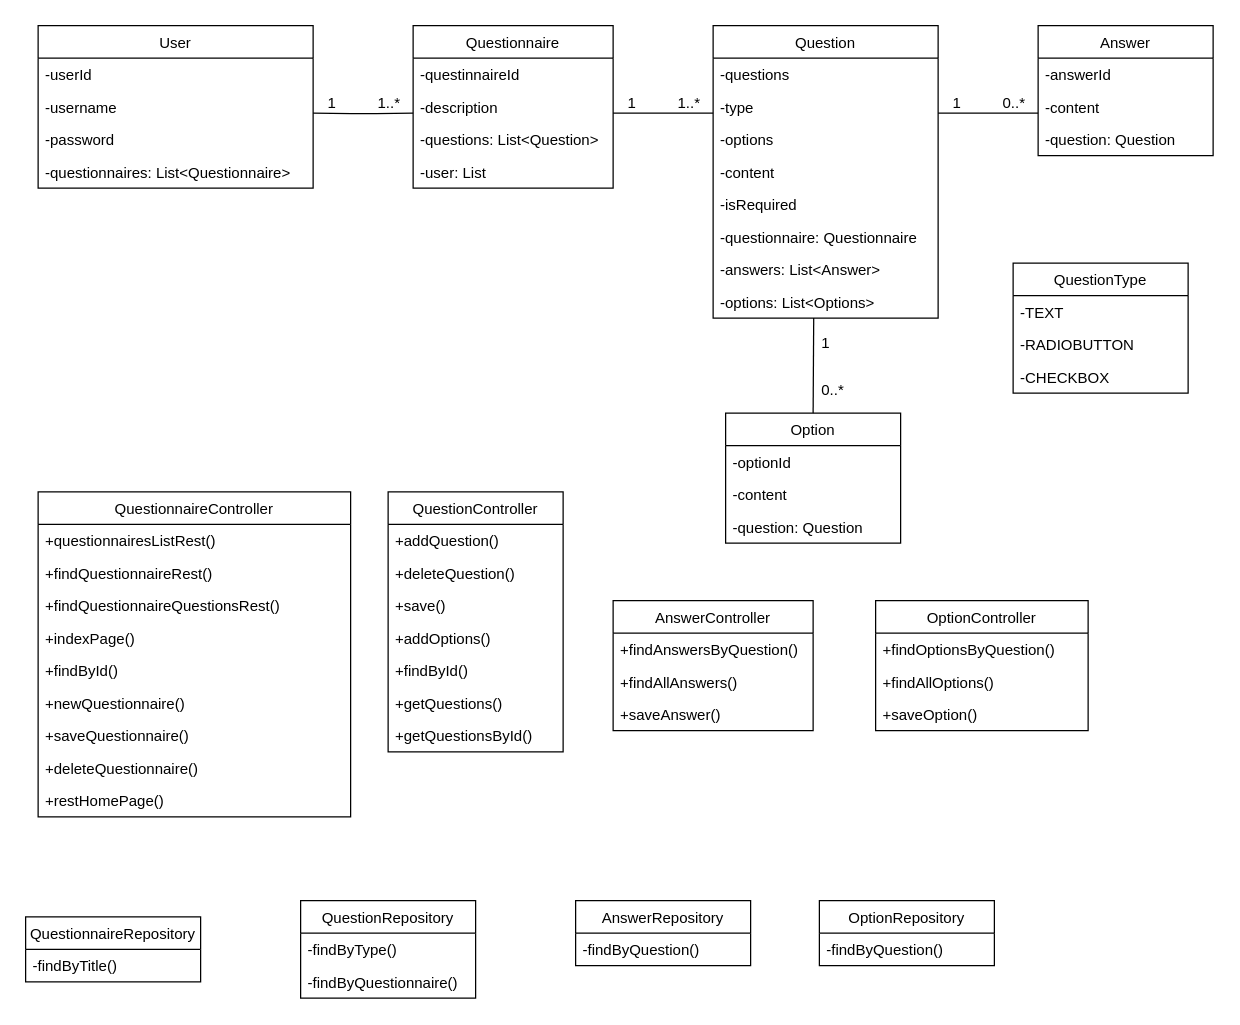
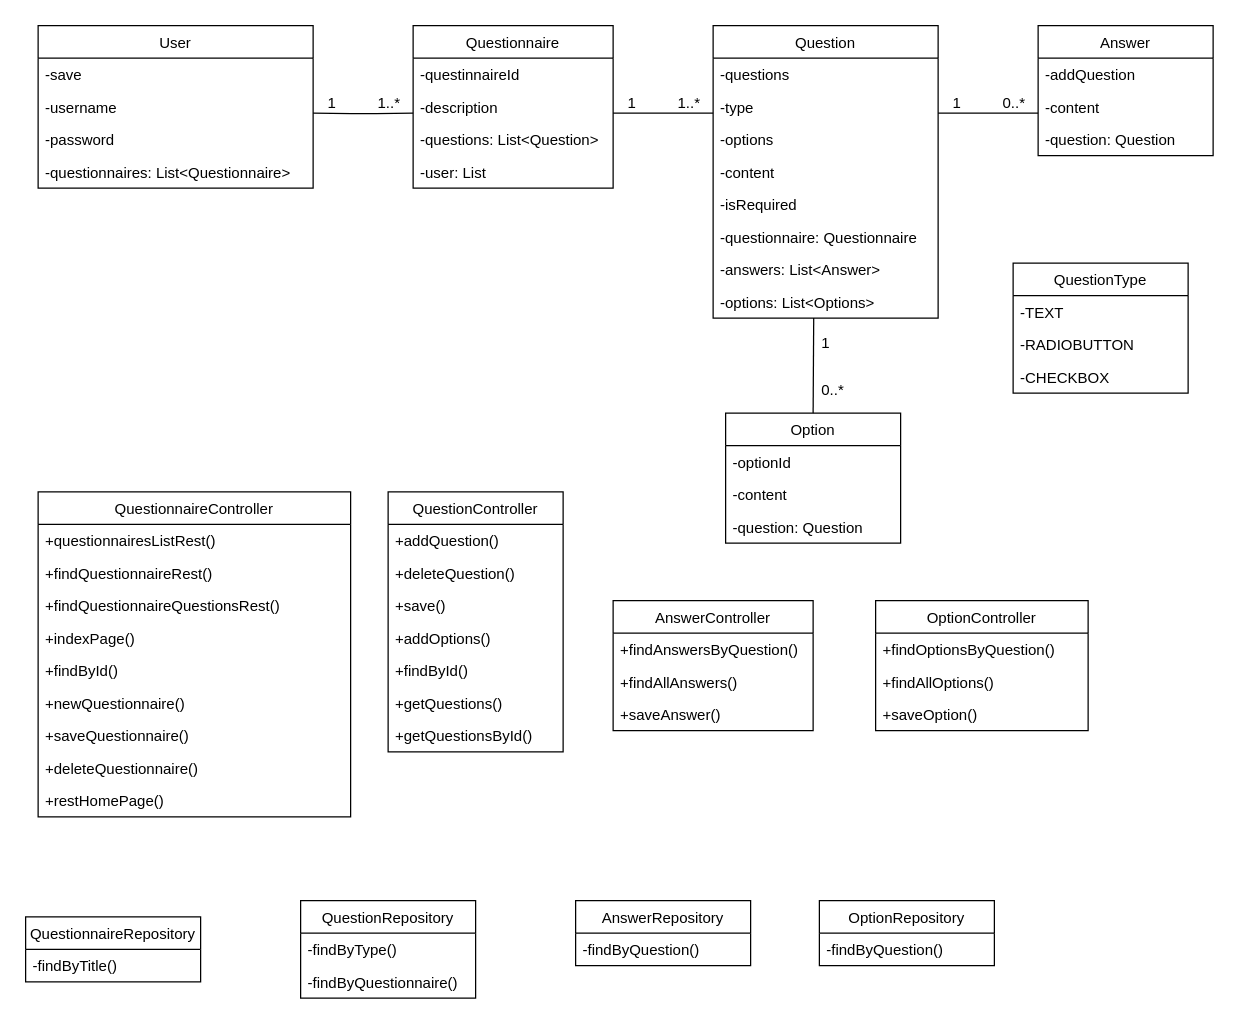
- <mxCell id="8" value="-userId" style="text;strokeColor=none;fillColor=none;align=left;verticalAlign=top;spacingLeft=4;spacingRight=4;overflow=hidden;rotatable=0;points=[[0,0.5],[1,0.5]];portConstraint=eastwest;" parent="7" vertex="1"><mxGeometry y="26" width="220" height="26" as="geometry" /></mxCell>
+ <mxCell id="8" value="-save" style="text;strokeColor=none;fillColor=none;align=left;verticalAlign=top;spacingLeft=4;spacingRight=4;overflow=hidden;rotatable=0;points=[[0,0.5],[1,0.5]];portConstraint=eastwest;" parent="7" vertex="1"><mxGeometry y="26" width="220" height="26" as="geometry" /></mxCell>
- <mxCell id="22" value="-answerId" style="text;strokeColor=none;fillColor=none;align=left;verticalAlign=top;spacingLeft=4;spacingRight=4;overflow=hidden;rotatable=0;points=[[0,0.5],[1,0.5]];portConstraint=eastwest;" parent="21" vertex="1"><mxGeometry y="26" width="140" height="26" as="geometry" /></mxCell>
+ <mxCell id="22" value="-addQuestion" style="text;strokeColor=none;fillColor=none;align=left;verticalAlign=top;spacingLeft=4;spacingRight=4;overflow=hidden;rotatable=0;points=[[0,0.5],[1,0.5]];portConstraint=eastwest;" parent="21" vertex="1"><mxGeometry y="26" width="140" height="26" as="geometry" /></mxCell>
